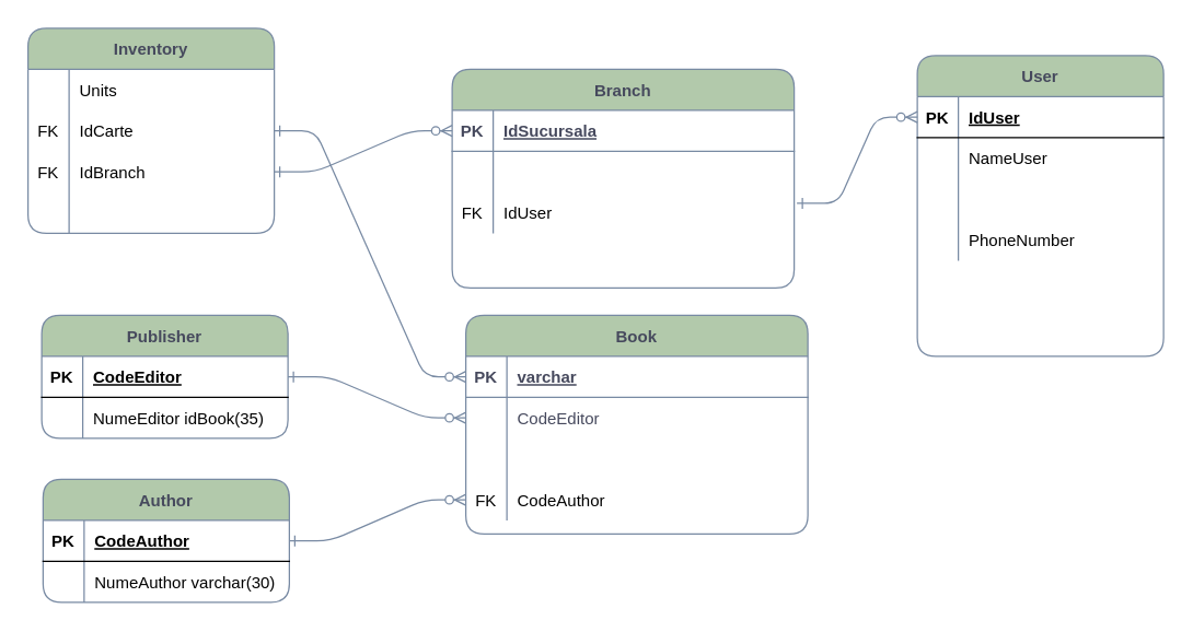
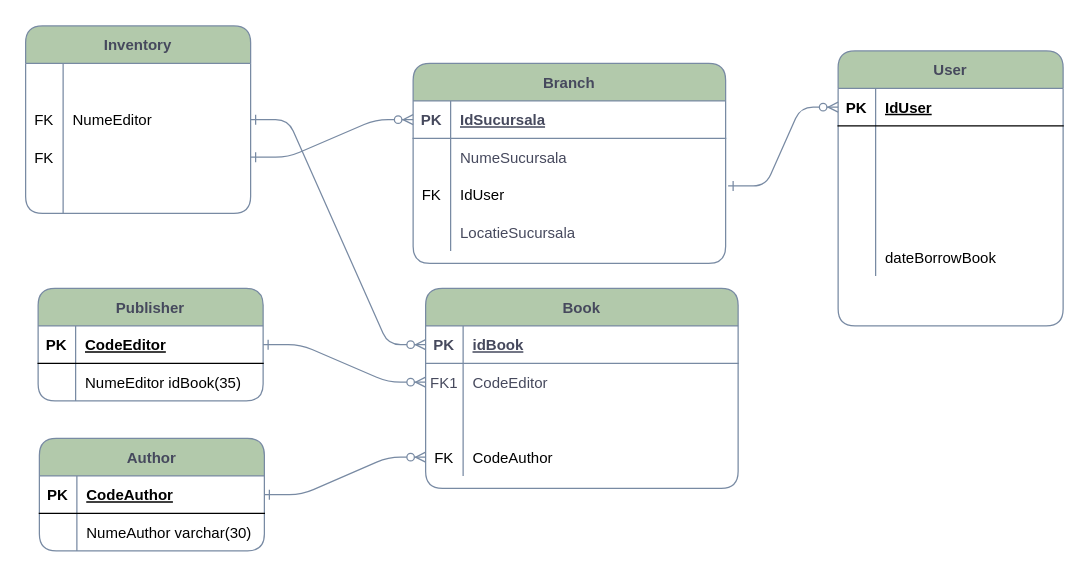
- <mxCell id="41" value="Units" style="shape=partialRectangle;connectable=0;fillColor=none;top=0;left=0;bottom=0;right=0;align=left;spacingLeft=6;overflow=hidden;" vertex="1" parent="39"><mxGeometry x="30" width="150" height="30" as="geometry" /></mxCell>
- <mxCell id="44" value="IdCarte" style="shape=partialRectangle;connectable=0;fillColor=none;top=0;left=0;bottom=0;right=0;align=left;spacingLeft=6;fontStyle=0;overflow=hidden;" vertex="1" parent="42"><mxGeometry x="30" width="150" height="30" as="geometry" /></mxCell>
+ <mxCell id="44" value="NumeEditor" style="shape=partialRectangle;connectable=0;fillColor=none;top=0;left=0;bottom=0;right=0;align=left;spacingLeft=6;fontStyle=0;overflow=hidden;" vertex="1" parent="42"><mxGeometry x="30" width="150" height="30" as="geometry" /></mxCell>
- <mxCell id="59" value="NameUser" style="shape=partialRectangle;connectable=0;fillColor=none;top=0;left=0;bottom=0;right=0;align=left;spacingLeft=6;overflow=hidden;" vertex="1" parent="57"><mxGeometry x="30" width="150" height="30" as="geometry" /></mxCell>
- <mxCell id="47" value="IdBranch" style="shape=partialRectangle;connectable=0;fillColor=none;top=0;left=0;bottom=0;right=0;align=left;spacingLeft=6;fontStyle=0;overflow=hidden;" vertex="1" parent="45"><mxGeometry x="30" width="150" height="30" as="geometry" /></mxCell>
+ <mxCell id="21" value="NumeSucursala" style="shape=partialRectangle;overflow=hidden;connectable=0;fillColor=none;top=0;left=0;bottom=0;right=0;align=left;spacingLeft=6;strokeColor=#788AA3;fontColor=#46495D;rounded=1;" parent="19" vertex="1"><mxGeometry x="30" width="220" height="30" as="geometry" /></mxCell>
- <mxCell id="64" value="PhoneNumber" style="shape=partialRectangle;connectable=0;fillColor=none;top=0;left=0;bottom=0;right=0;align=left;spacingLeft=6;overflow=hidden;" vertex="1" parent="62"><mxGeometry x="30" width="150" height="30" as="geometry" /></mxCell>
+ <mxCell id="27" value="LocatieSucursala" style="shape=partialRectangle;overflow=hidden;connectable=0;fillColor=none;top=0;left=0;bottom=0;right=0;align=left;spacingLeft=6;strokeColor=#788AA3;fontColor=#46495D;rounded=1;" parent="25" vertex="1"><mxGeometry x="30" width="220" height="30" as="geometry" /></mxCell>
+ <mxCell id="67" value="dateBorrowBook" style="shape=partialRectangle;connectable=0;fillColor=none;top=0;left=0;bottom=0;right=0;align=left;spacingLeft=6;overflow=hidden;" vertex="1" parent="65"><mxGeometry x="30" width="150" height="30" as="geometry" /></mxCell>
- <mxCell id="6" value="varchar" style="shape=partialRectangle;overflow=hidden;connectable=0;fillColor=none;top=0;left=0;bottom=0;right=0;align=left;spacingLeft=6;fontStyle=5;strokeColor=#788AA3;fontColor=#46495D;rounded=1;" parent="4" vertex="1"><mxGeometry x="30" width="220" height="30" as="geometry" /></mxCell>
+ <mxCell id="6" value="idBook" style="shape=partialRectangle;overflow=hidden;connectable=0;fillColor=none;top=0;left=0;bottom=0;right=0;align=left;spacingLeft=6;fontStyle=5;strokeColor=#788AA3;fontColor=#46495D;rounded=1;" parent="4" vertex="1"><mxGeometry x="30" width="220" height="30" as="geometry" /></mxCell>
+ <mxCell id="8" value="FK1" style="shape=partialRectangle;overflow=hidden;connectable=0;fillColor=none;top=0;left=0;bottom=0;right=0;strokeColor=#788AA3;fontColor=#46495D;rounded=1;" parent="7" vertex="1"><mxGeometry width="30" height="30" as="geometry" /></mxCell>
